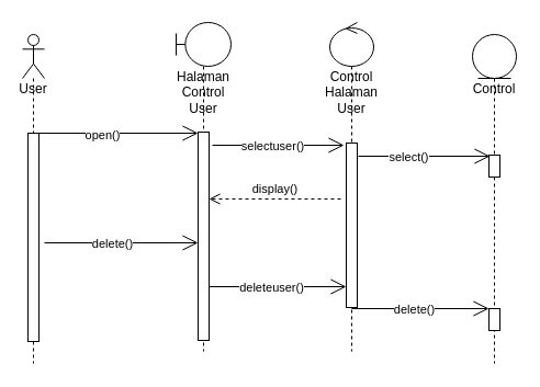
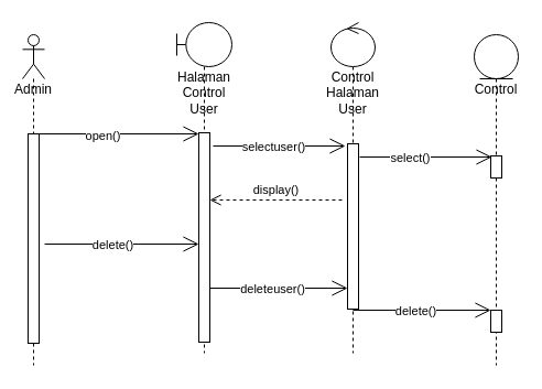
- <mxCell id="2" value="User" style="shape=umlLifeline;participant=umlActor;perimeter=lifelinePerimeter;whiteSpace=wrap;html=1;container=1;collapsible=0;recursiveResize=0;verticalAlign=top;spacingTop=36;outlineConnect=0;" vertex="1" parent="1"><mxGeometry x="20" y="31" width="20" height="300" as="geometry" /></mxCell>
+ <mxCell id="2" value="Admin" style="shape=umlLifeline;participant=umlActor;perimeter=lifelinePerimeter;whiteSpace=wrap;html=1;container=1;collapsible=0;recursiveResize=0;verticalAlign=top;spacingTop=36;outlineConnect=0;" vertex="1" parent="1"><mxGeometry x="20" y="31" width="20" height="300" as="geometry" /></mxCell>
